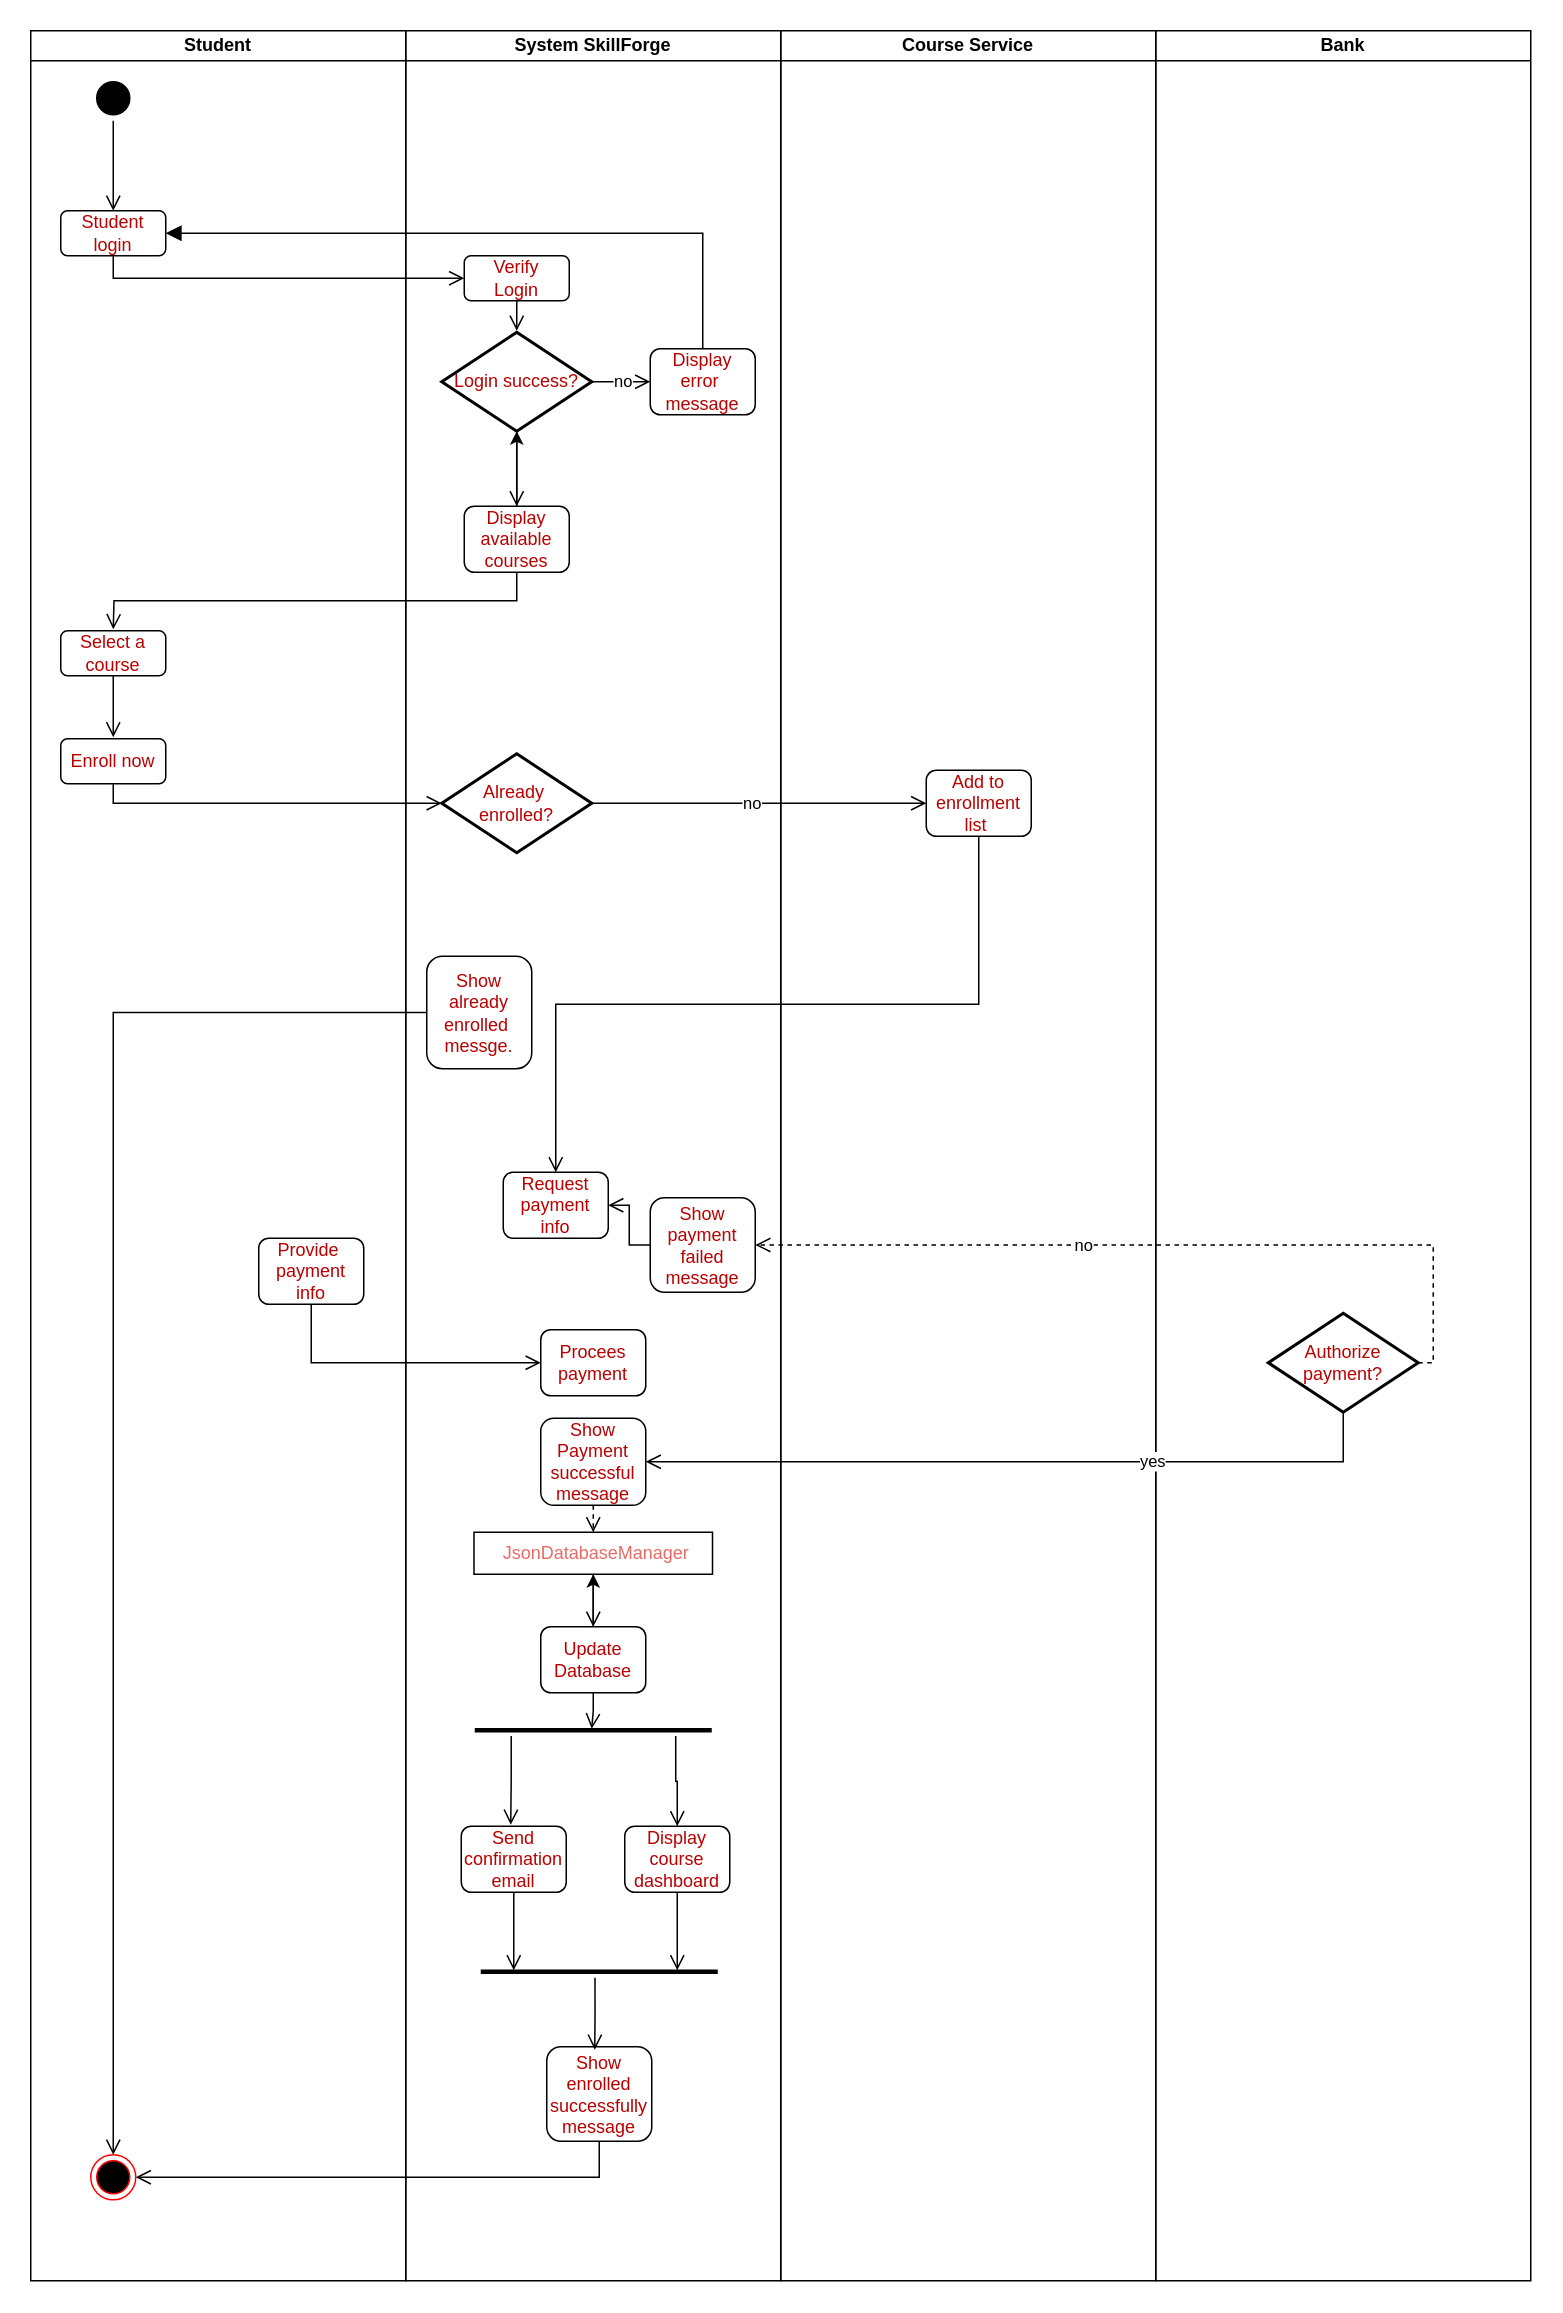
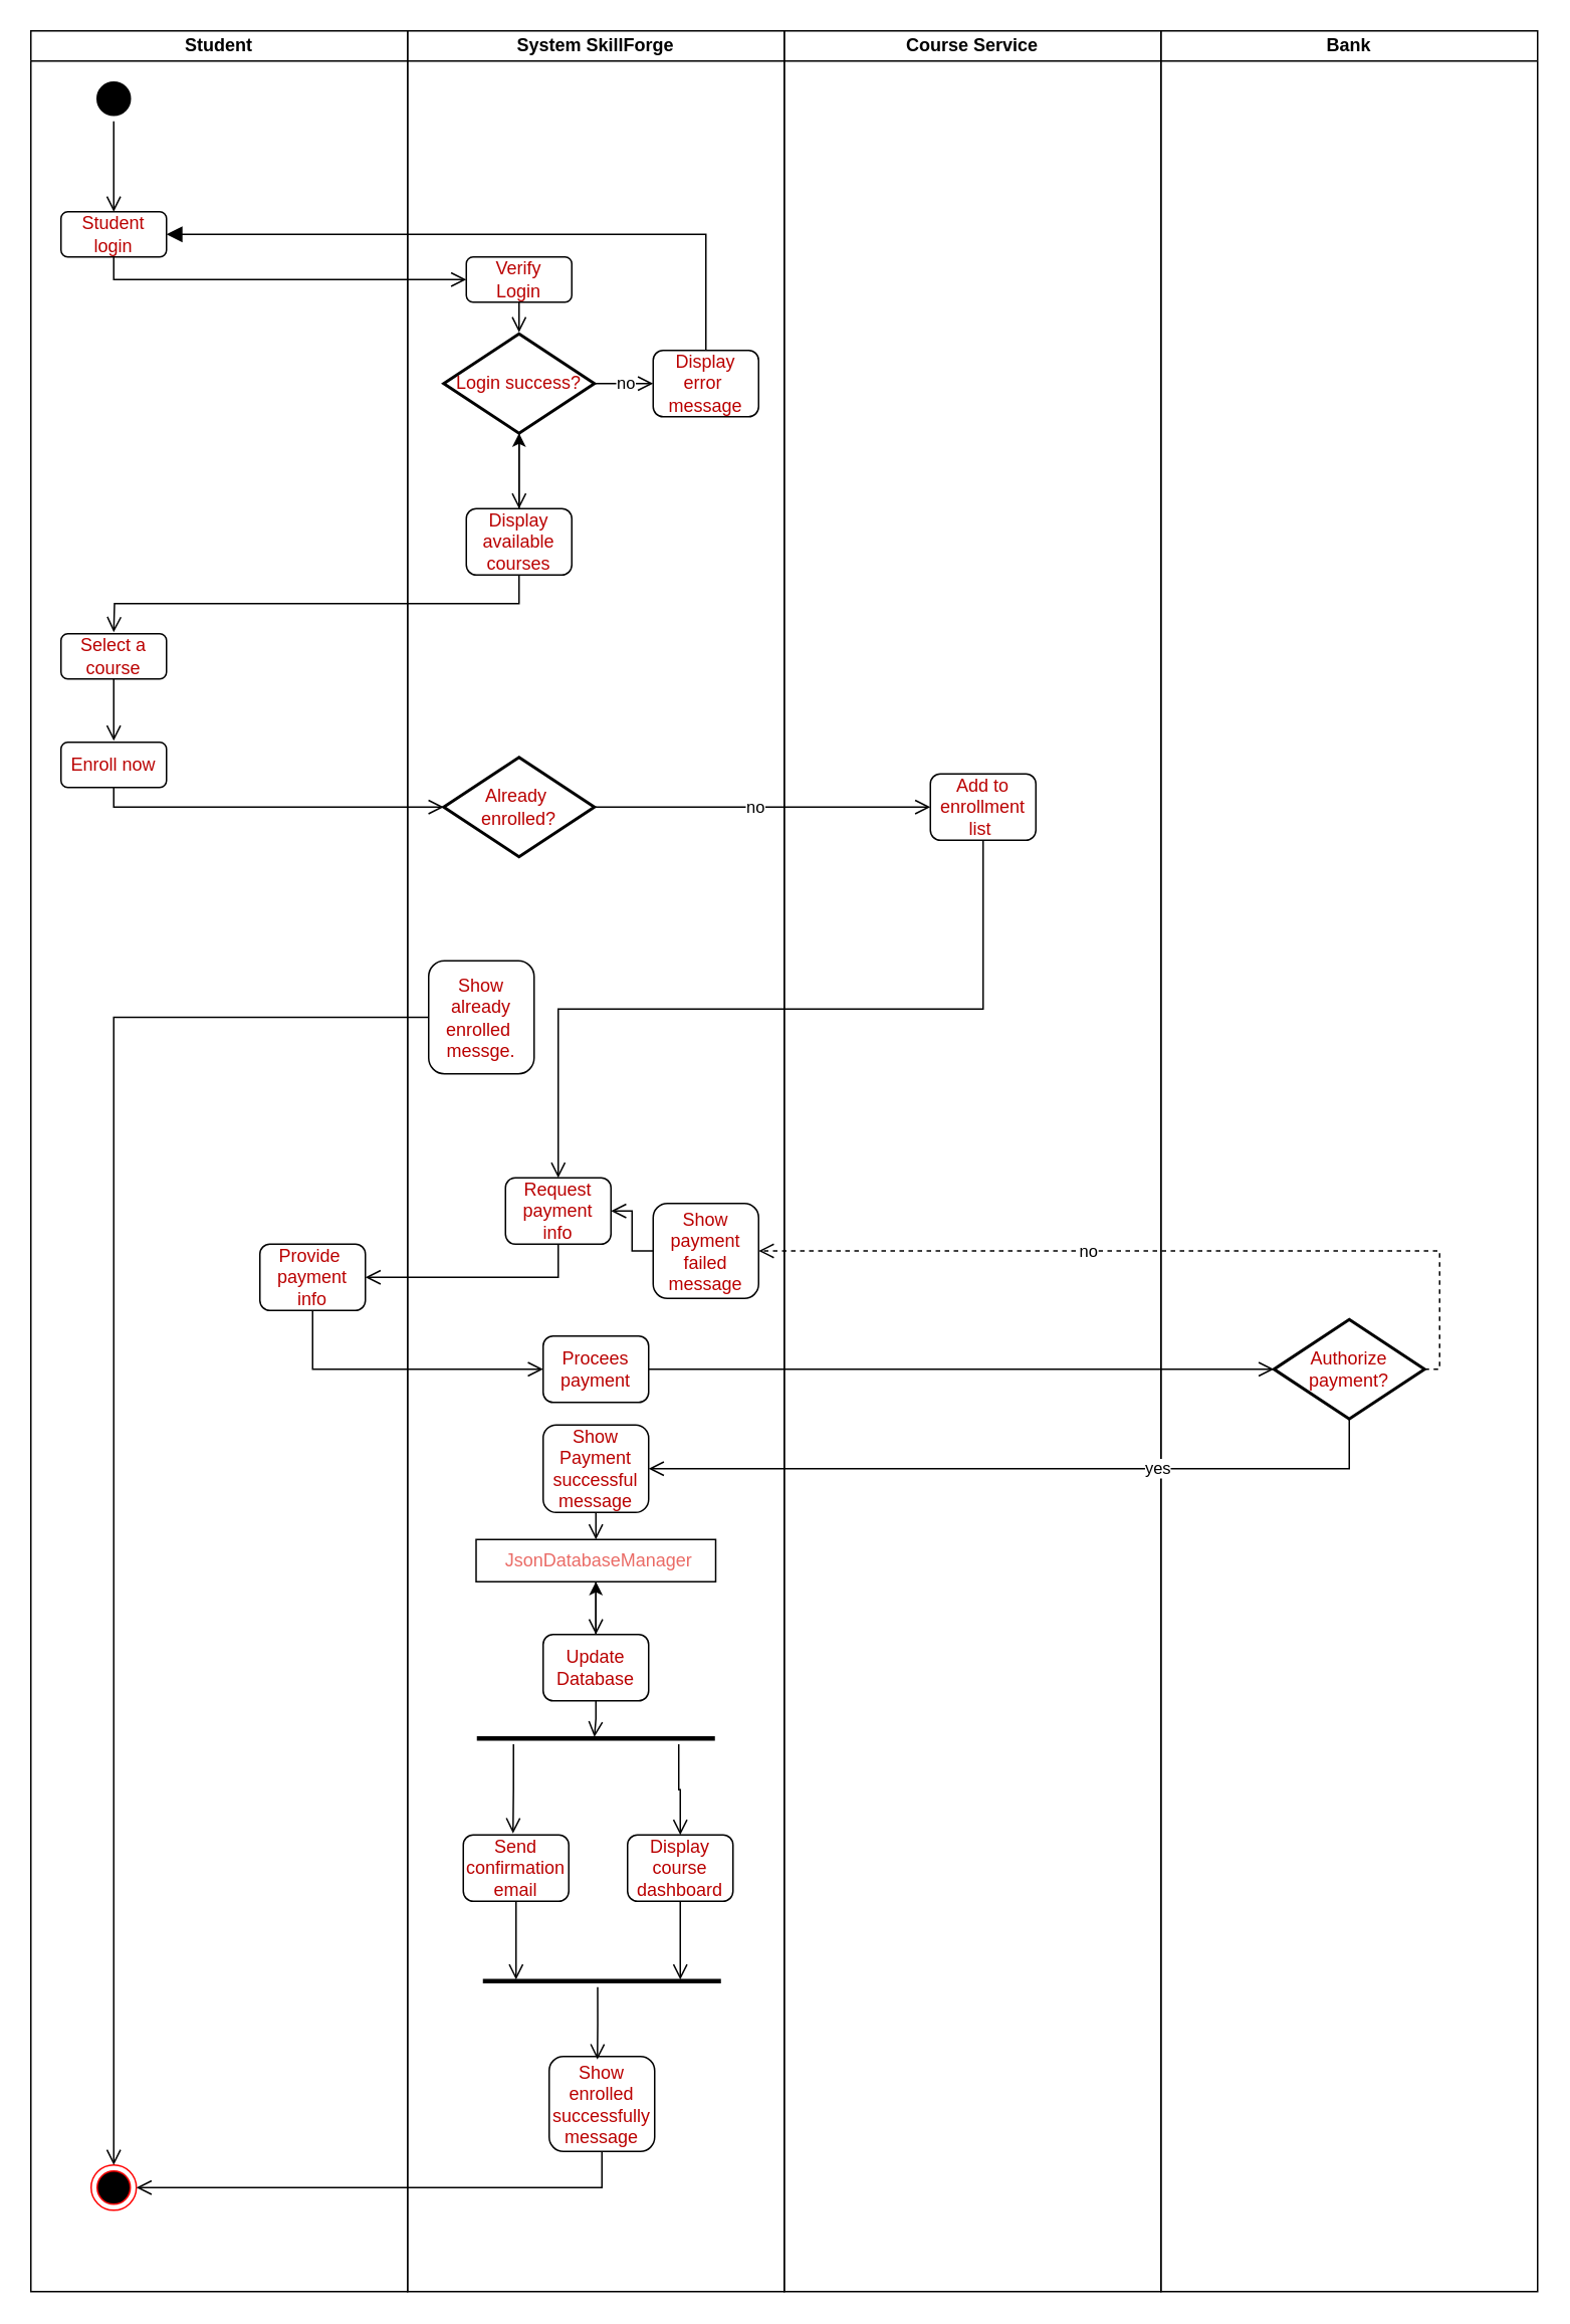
+ <mxCell id="41" value="" style="edgeStyle=orthogonalEdgeStyle;html=1;verticalAlign=bottom;endArrow=open;endSize=8;strokeColor=#000000;rounded=0;exitX=0.5;exitY=1;exitDx=0;exitDy=0;entryX=1;entryY=0.5;entryDx=0;entryDy=0;" edge="1" parent="1" source="11" target="7"><mxGeometry relative="1" as="geometry"><mxPoint x="384" y="622" as="targetPoint" /><mxPoint x="387" y="584" as="sourcePoint" /></mxGeometry></mxCell>
+ <mxCell id="52" value="" style="edgeStyle=orthogonalEdgeStyle;html=1;verticalAlign=bottom;endArrow=open;endSize=8;strokeColor=#000000;rounded=0;exitX=1;exitY=0.5;exitDx=0;exitDy=0;entryX=0;entryY=0.5;entryDx=0;entryDy=0;entryPerimeter=0;" edge="1" parent="1" source="12" target="49"><mxGeometry relative="1" as="geometry"><mxPoint x="579" y="769" as="targetPoint" /><mxPoint x="579" y="739" as="sourcePoint" /></mxGeometry></mxCell>
- <mxCell id="35" value="" style="edgeStyle=orthogonalEdgeStyle;html=1;verticalAlign=bottom;endArrow=open;endSize=8;strokeColor=#000000;rounded=0;exitX=0.5;exitY=1;exitDx=0;exitDy=0;entryX=0.5;entryY=0;entryDx=0;entryDy=0;dashed=1;" edge="1" parent="10" source="34" target="25"><mxGeometry relative="1" as="geometry"><mxPoint x="207" y="1025" as="targetPoint" /><mxPoint x="207" y="984" as="sourcePoint" /></mxGeometry></mxCell>
+ <mxCell id="35" value="" style="edgeStyle=orthogonalEdgeStyle;html=1;verticalAlign=bottom;endArrow=open;endSize=8;strokeColor=#000000;rounded=0;exitX=0.5;exitY=1;exitDx=0;exitDy=0;entryX=0.5;entryY=0;entryDx=0;entryDy=0;" edge="1" parent="10" source="34" target="25"><mxGeometry relative="1" as="geometry"><mxPoint x="207" y="1025" as="targetPoint" /><mxPoint x="207" y="984" as="sourcePoint" /></mxGeometry></mxCell>
